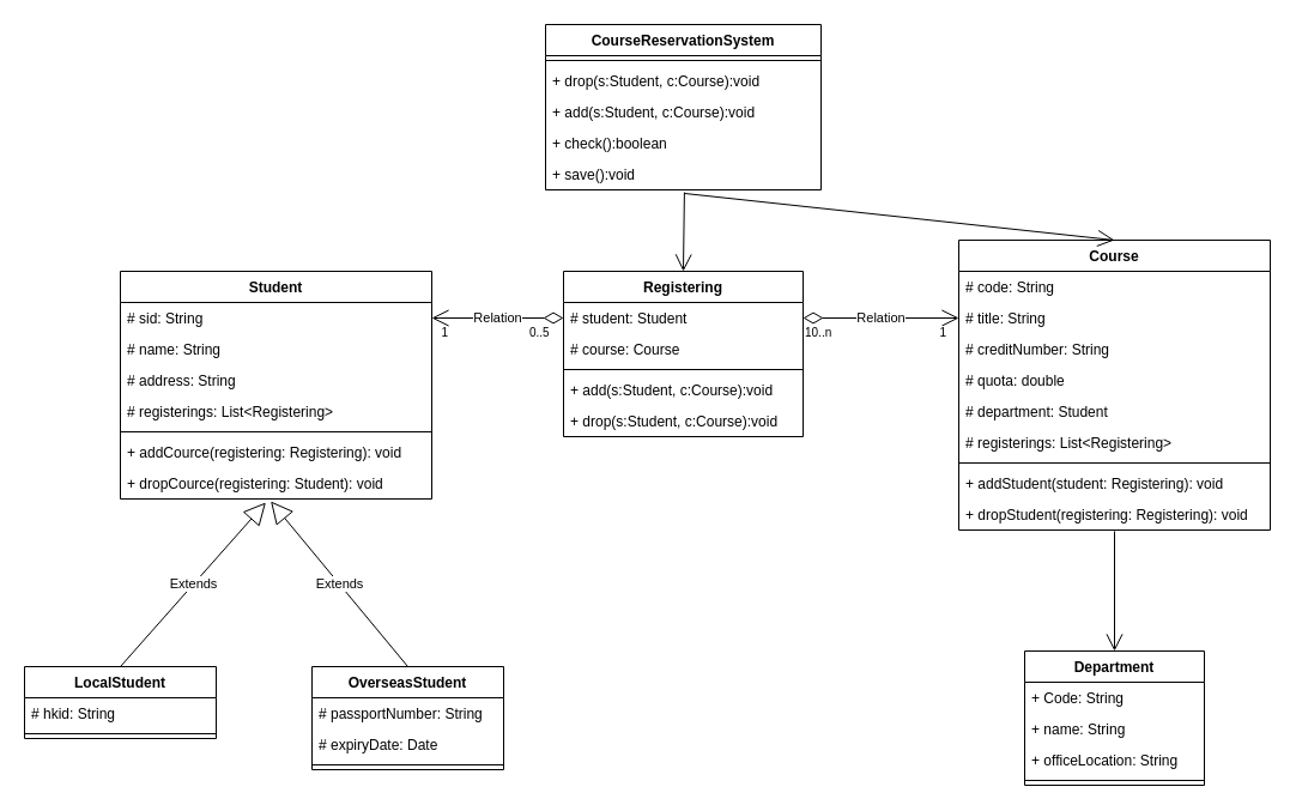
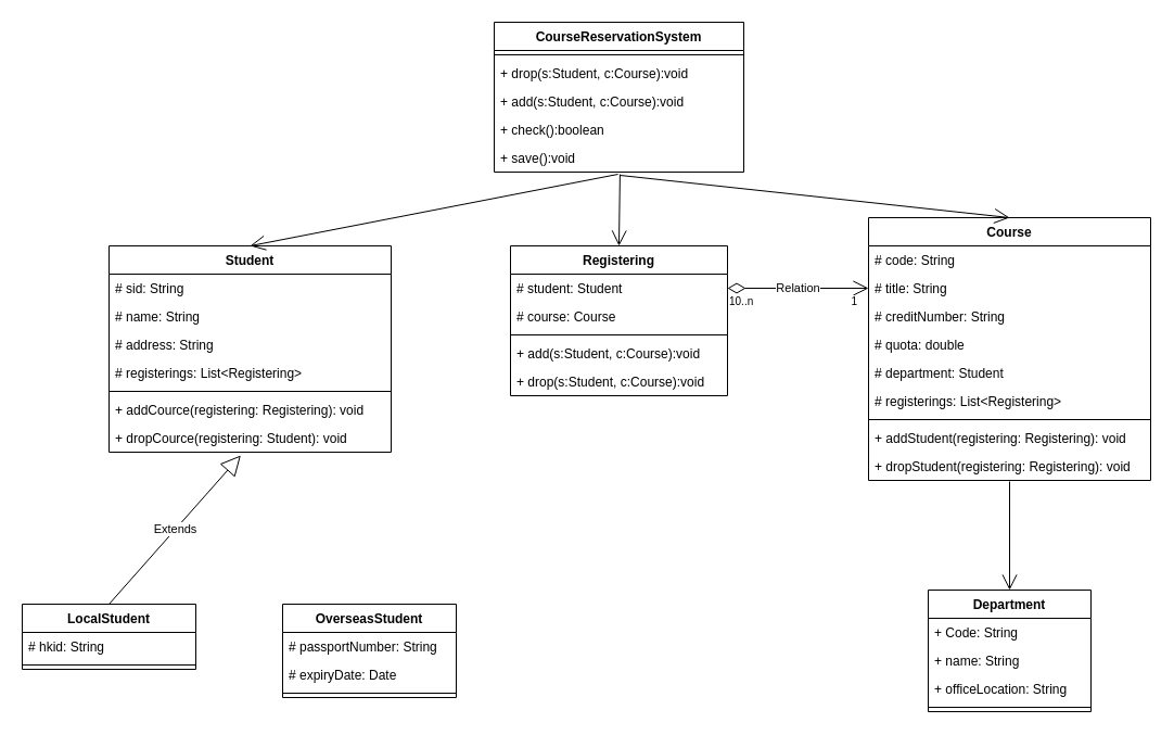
+ <mxCell id="53" value="" style="endArrow=open;endFill=1;endSize=12;html=1;entryX=0.5;entryY=0;entryDx=0;entryDy=0;exitX=0.496;exitY=1.077;exitDx=0;exitDy=0;exitPerimeter=0;" edge="1" parent="1" source="52" target="25"><mxGeometry width="160" relative="1" as="geometry"><mxPoint x="390" y="130" as="sourcePoint" /><mxPoint x="550" y="130" as="targetPoint" /></mxGeometry></mxCell>
- <mxCell id="40" value="Relation" style="endArrow=open;html=1;endSize=12;startArrow=diamondThin;startSize=14;startFill=0;edgeStyle=orthogonalEdgeStyle;entryX=1;entryY=0.5;entryDx=0;entryDy=0;exitX=0;exitY=0.5;exitDx=0;exitDy=0;" edge="1" parent="1" source="35" target="26"><mxGeometry relative="1" as="geometry"><mxPoint x="380" y="376" as="sourcePoint" /><mxPoint x="540" y="376" as="targetPoint" /></mxGeometry></mxCell>
- <mxCell id="41" value="0..5" style="resizable=0;html=1;align=left;verticalAlign=top;labelBackgroundColor=#ffffff;fontSize=10;" connectable="0" vertex="1" parent="40"><mxGeometry x="-1" relative="1" as="geometry"><mxPoint x="-30" as="offset" /></mxGeometry></mxCell>
- <mxCell id="42" value="1" style="resizable=0;html=1;align=right;verticalAlign=top;labelBackgroundColor=#ffffff;fontSize=10;" connectable="0" vertex="1" parent="40"><mxGeometry x="1" relative="1" as="geometry"><mxPoint x="14" as="offset" /></mxGeometry></mxCell>
- <mxCell id="10" value="+ addStudent(student: Registering): void" style="text;strokeColor=none;fillColor=none;align=left;verticalAlign=top;spacingLeft=4;spacingRight=4;overflow=hidden;rotatable=0;points=[[0,0.5],[1,0.5]];portConstraint=eastwest;" vertex="1" parent="2"><mxGeometry y="190" width="260" height="26" as="geometry" /></mxCell>
+ <mxCell id="10" value="+ addStudent(registering: Registering): void" style="text;strokeColor=none;fillColor=none;align=left;verticalAlign=top;spacingLeft=4;spacingRight=4;overflow=hidden;rotatable=0;points=[[0,0.5],[1,0.5]];portConstraint=eastwest;" vertex="1" parent="2"><mxGeometry y="190" width="260" height="26" as="geometry" /></mxCell>
- <mxCell id="33" value="Extends" style="endArrow=block;endSize=16;endFill=0;html=1;entryX=0.483;entryY=1.077;entryDx=0;entryDy=0;entryPerimeter=0;exitX=0.5;exitY=0;exitDx=0;exitDy=0;" edge="1" parent="1" source="15" target="32"><mxGeometry width="160" relative="1" as="geometry"><mxPoint x="210" y="436" as="sourcePoint" /><mxPoint x="328.08" y="322.988" as="targetPoint" /></mxGeometry></mxCell>
